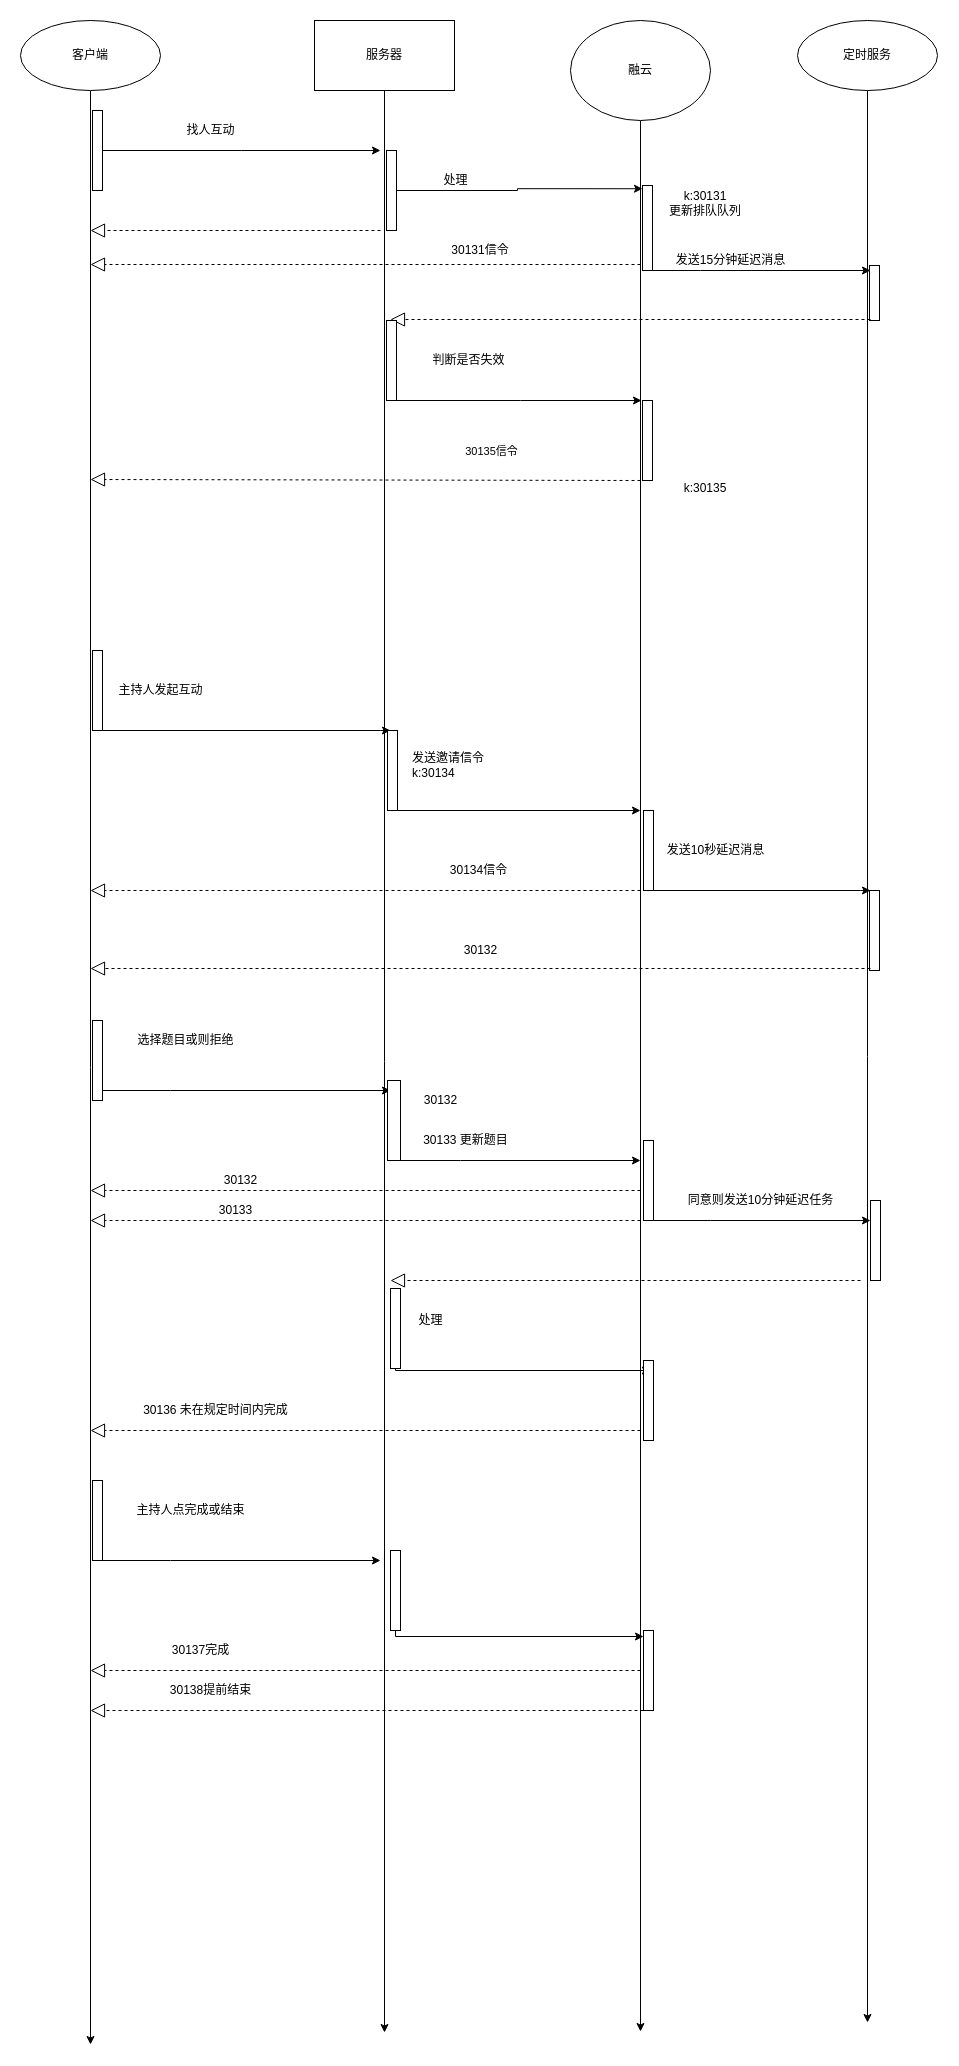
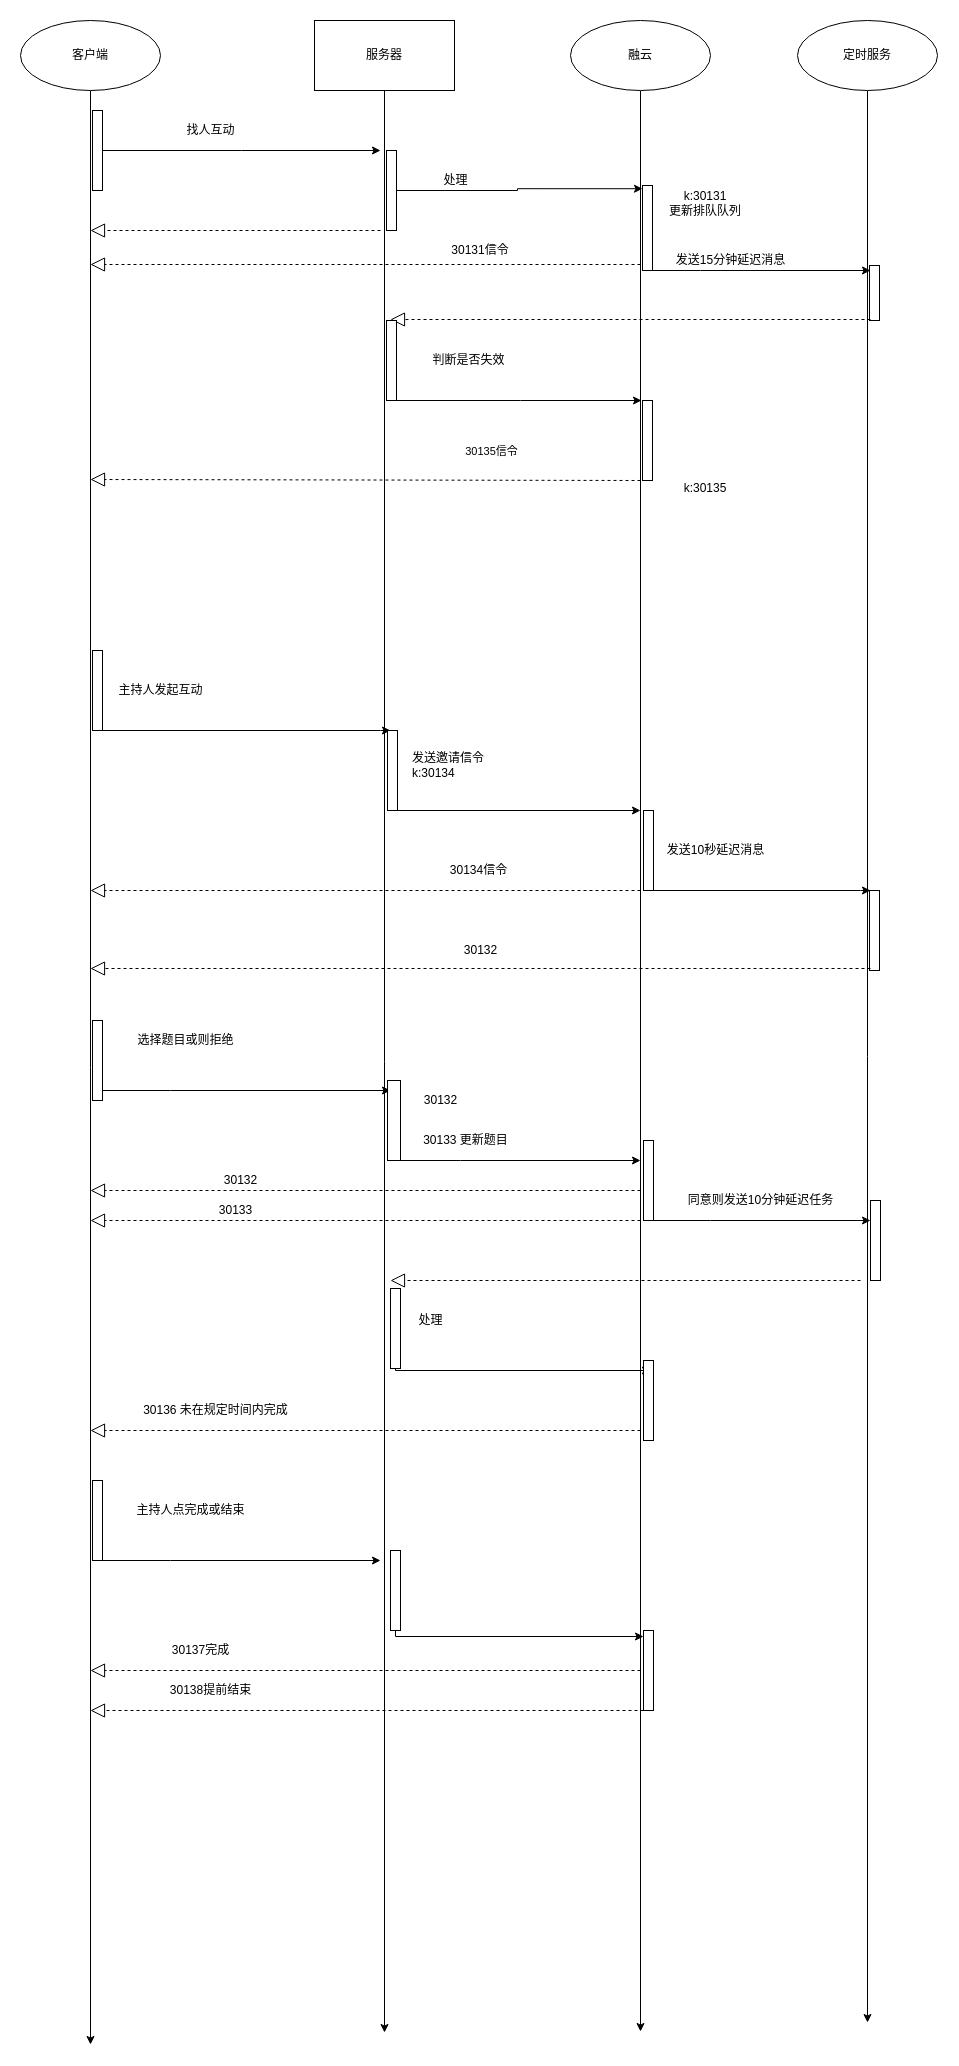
- <mxCell id="7" value="融云" style="ellipse;whiteSpace=wrap;html=1;" vertex="1" parent="1"><mxGeometry x="570" y="20" width="140" height="100" as="geometry" /></mxCell>
+ <mxCell id="7" value="融云" style="ellipse;whiteSpace=wrap;html=1;" vertex="1" parent="1"><mxGeometry x="570" y="20" width="140" height="70" as="geometry" /></mxCell>
